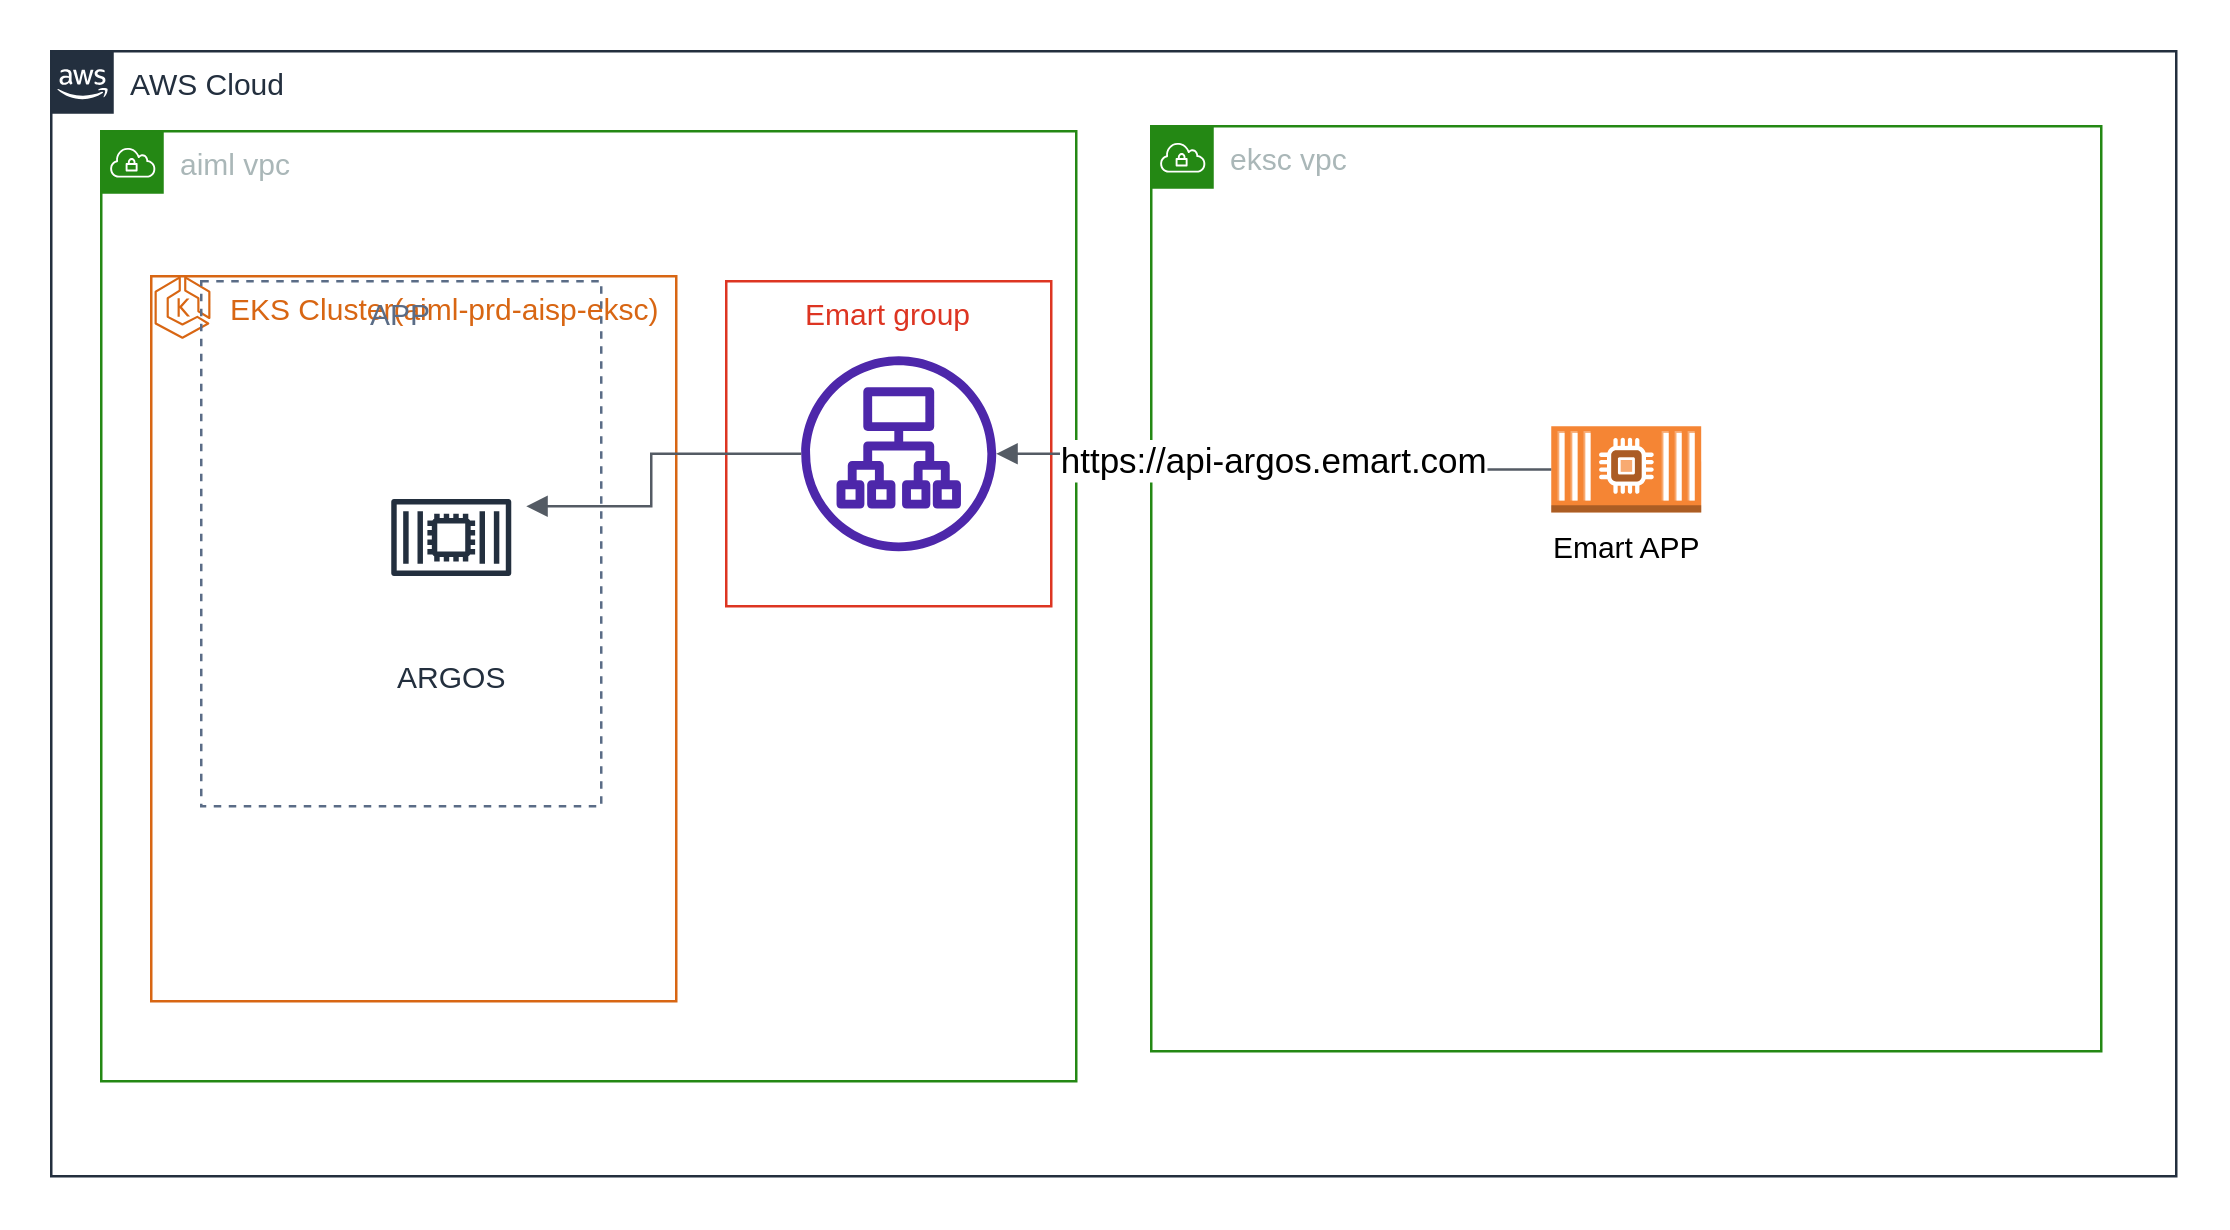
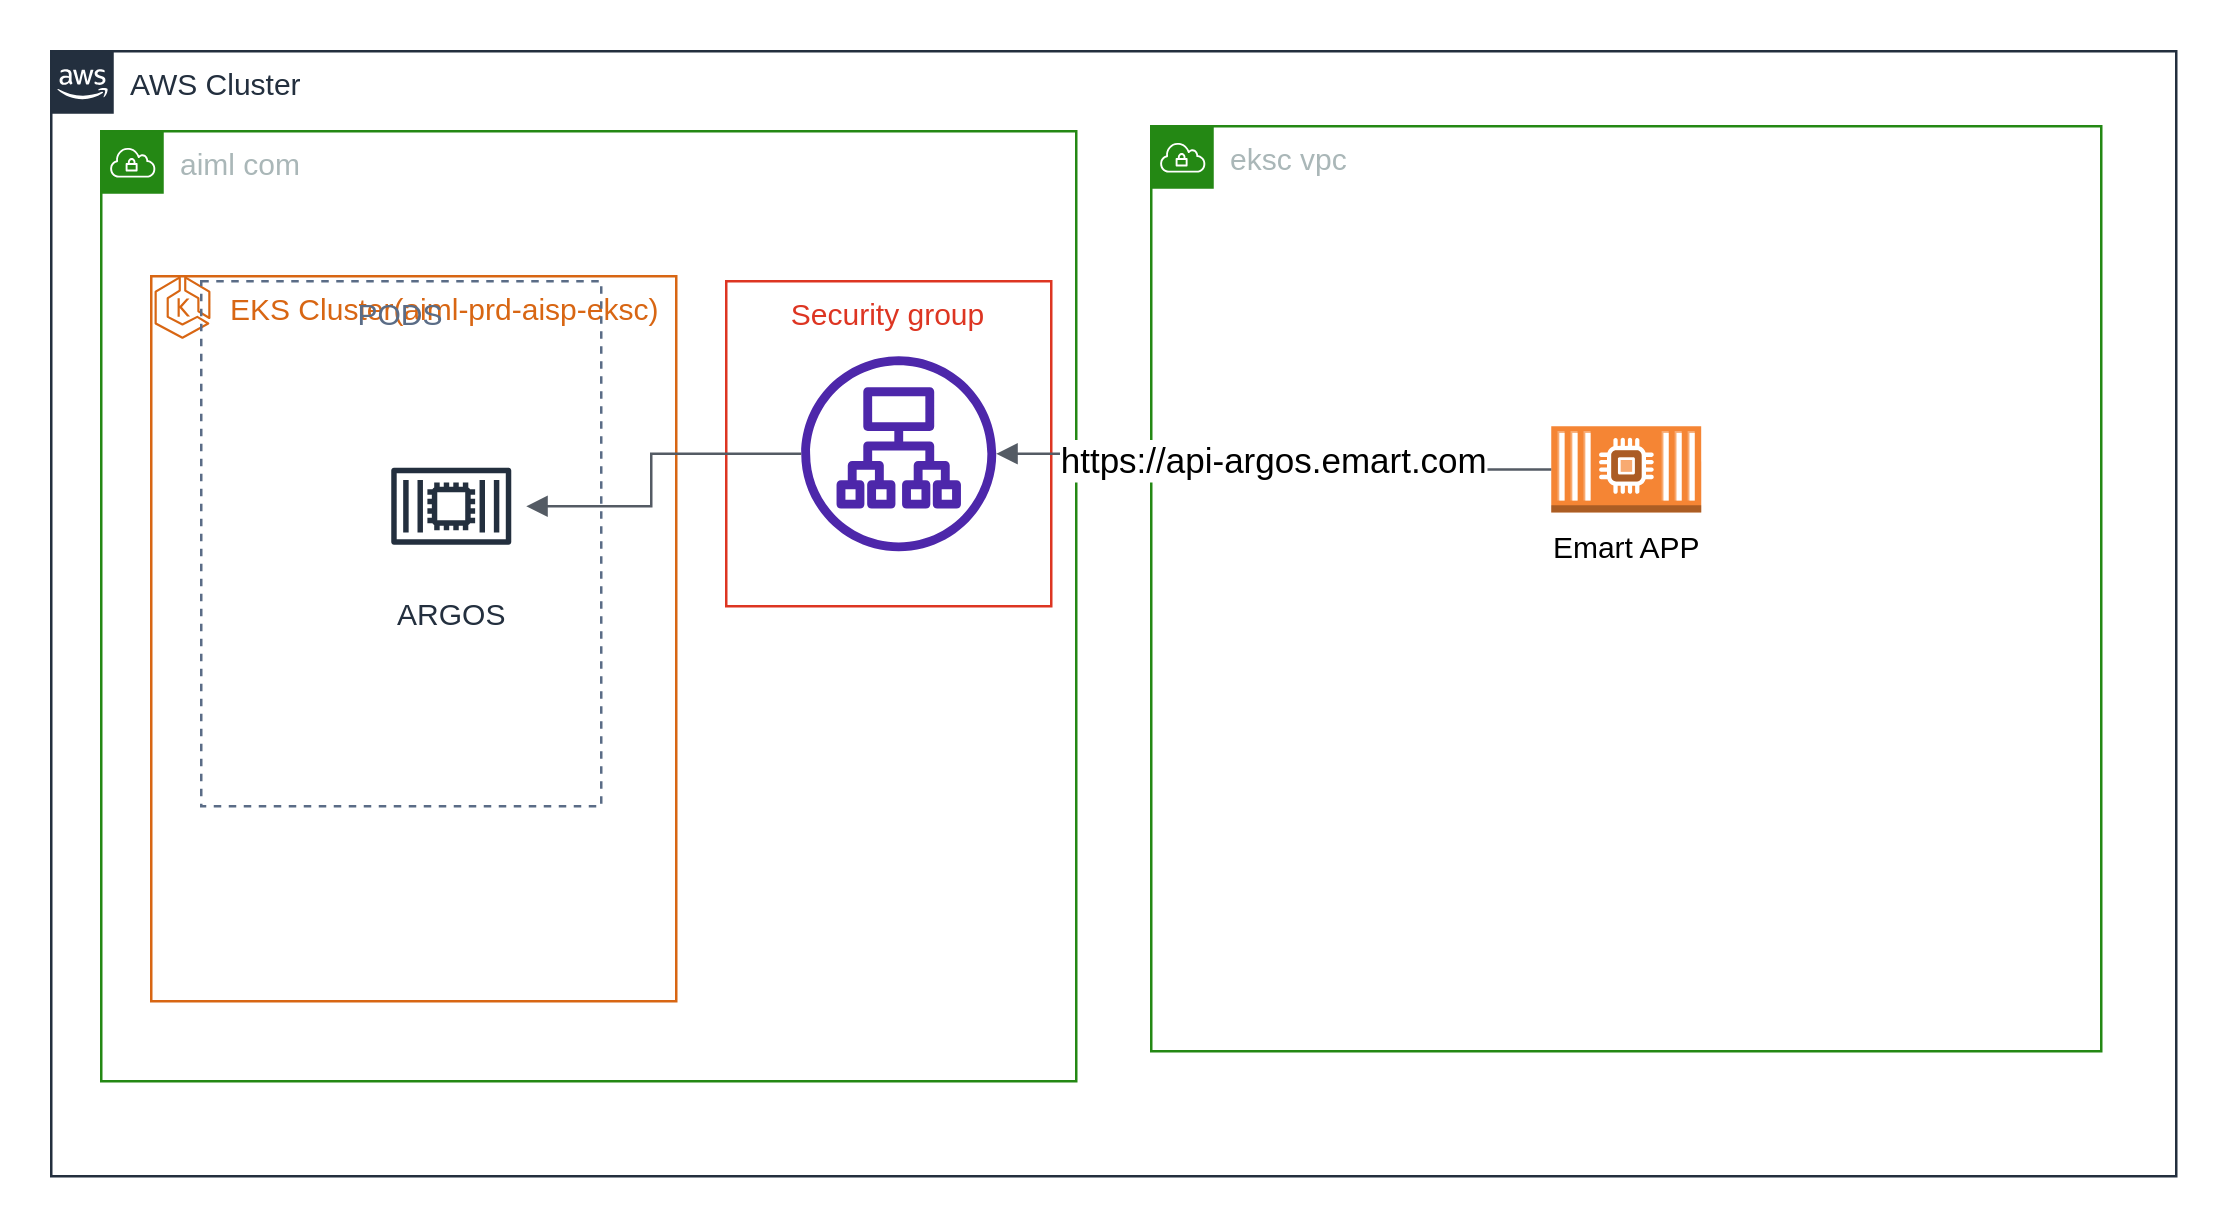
- <mxCell id="2" value="AWS Cloud" style="points=[[0,0],[0.25,0],[0.5,0],[0.75,0],[1,0],[1,0.25],[1,0.5],[1,0.75],[1,1],[0.75,1],[0.5,1],[0.25,1],[0,1],[0,0.75],[0,0.5],[0,0.25]];outlineConnect=0;gradientColor=none;html=1;whiteSpace=wrap;fontSize=12;fontStyle=0;container=1;pointerEvents=0;collapsible=0;recursiveResize=0;shape=mxgraph.aws4.group;grIcon=mxgraph.aws4.group_aws_cloud_alt;strokeColor=#232F3E;fillColor=none;verticalAlign=top;align=left;spacingLeft=30;fontColor=#232F3E;dashed=0;" vertex="1" parent="1"><mxGeometry x="20" y="20" width="850" height="450" as="geometry" /></mxCell>
+ <mxCell id="2" value="AWS Cluster" style="points=[[0,0],[0.25,0],[0.5,0],[0.75,0],[1,0],[1,0.25],[1,0.5],[1,0.75],[1,1],[0.75,1],[0.5,1],[0.25,1],[0,1],[0,0.75],[0,0.5],[0,0.25]];outlineConnect=0;gradientColor=none;html=1;whiteSpace=wrap;fontSize=12;fontStyle=0;container=1;pointerEvents=0;collapsible=0;recursiveResize=0;shape=mxgraph.aws4.group;grIcon=mxgraph.aws4.group_aws_cloud_alt;strokeColor=#232F3E;fillColor=none;verticalAlign=top;align=left;spacingLeft=30;fontColor=#232F3E;dashed=0;" vertex="1" parent="1"><mxGeometry x="20" y="20" width="850" height="450" as="geometry" /></mxCell>
- <mxCell id="4" value="aiml vpc" style="points=[[0,0],[0.25,0],[0.5,0],[0.75,0],[1,0],[1,0.25],[1,0.5],[1,0.75],[1,1],[0.75,1],[0.5,1],[0.25,1],[0,1],[0,0.75],[0,0.5],[0,0.25]];outlineConnect=0;gradientColor=none;html=1;whiteSpace=wrap;fontSize=12;fontStyle=0;container=1;pointerEvents=0;collapsible=0;recursiveResize=0;shape=mxgraph.aws4.group;grIcon=mxgraph.aws4.group_vpc;strokeColor=#248814;fillColor=none;verticalAlign=top;align=left;spacingLeft=30;fontColor=#AAB7B8;dashed=0;" vertex="1" parent="2"><mxGeometry x="20" y="32" width="390" height="380" as="geometry" /></mxCell>
+ <mxCell id="4" value="aiml com" style="points=[[0,0],[0.25,0],[0.5,0],[0.75,0],[1,0],[1,0.25],[1,0.5],[1,0.75],[1,1],[0.75,1],[0.5,1],[0.25,1],[0,1],[0,0.75],[0,0.5],[0,0.25]];outlineConnect=0;gradientColor=none;html=1;whiteSpace=wrap;fontSize=12;fontStyle=0;container=1;pointerEvents=0;collapsible=0;recursiveResize=0;shape=mxgraph.aws4.group;grIcon=mxgraph.aws4.group_vpc;strokeColor=#248814;fillColor=none;verticalAlign=top;align=left;spacingLeft=30;fontColor=#AAB7B8;dashed=0;" vertex="1" parent="2"><mxGeometry x="20" y="32" width="390" height="380" as="geometry" /></mxCell>
- <mxCell id="6" value="APP" style="fillColor=none;strokeColor=#5A6C86;dashed=1;verticalAlign=top;fontStyle=0;fontColor=#5A6C86;" vertex="1" parent="4"><mxGeometry x="40" y="60" width="160" height="210" as="geometry" /></mxCell>
+ <mxCell id="6" value="PODS" style="fillColor=none;strokeColor=#5A6C86;dashed=1;verticalAlign=top;fontStyle=0;fontColor=#5A6C86;" vertex="1" parent="4"><mxGeometry x="40" y="60" width="160" height="210" as="geometry" /></mxCell>
- <mxCell id="5" value="Emart group" style="fillColor=none;strokeColor=#DD3522;verticalAlign=top;fontStyle=0;fontColor=#DD3522;" vertex="1" parent="4"><mxGeometry x="250" y="60" width="130" height="130" as="geometry" /></mxCell>
+ <mxCell id="5" value="Security group" style="fillColor=none;strokeColor=#DD3522;verticalAlign=top;fontStyle=0;fontColor=#DD3522;" vertex="1" parent="4"><mxGeometry x="250" y="60" width="130" height="130" as="geometry" /></mxCell>
- <mxCell id="8" value="ARGOS" style="sketch=0;outlineConnect=0;fontColor=#232F3E;gradientColor=none;strokeColor=#232F3E;fillColor=#ffffff;dashed=0;verticalLabelPosition=bottom;verticalAlign=top;align=center;html=1;fontSize=12;fontStyle=0;aspect=fixed;shape=mxgraph.aws4.resourceIcon;resIcon=mxgraph.aws4.container_2;" vertex="1" parent="4"><mxGeometry x="110" y="120" width="60" height="85" as="geometry" /></mxCell>
+ <mxCell id="8" value="ARGOS" style="sketch=0;outlineConnect=0;fontColor=#232F3E;gradientColor=none;strokeColor=#232F3E;fillColor=#ffffff;dashed=0;verticalLabelPosition=bottom;verticalAlign=top;align=center;html=1;fontSize=12;fontStyle=0;aspect=fixed;shape=mxgraph.aws4.resourceIcon;resIcon=mxgraph.aws4.container_2;" vertex="1" parent="4"><mxGeometry x="110" y="120" width="60" height="60" as="geometry" /></mxCell>
